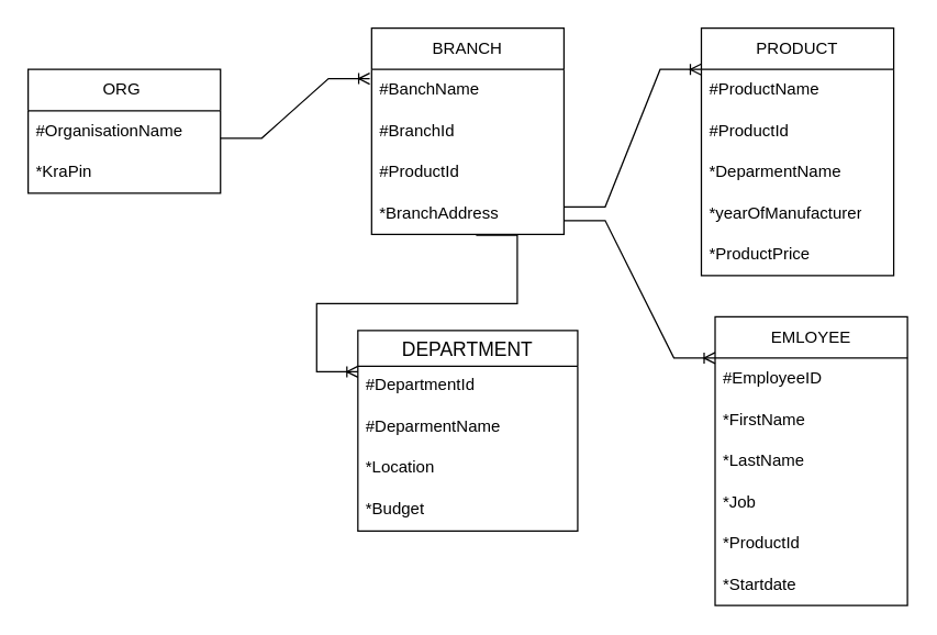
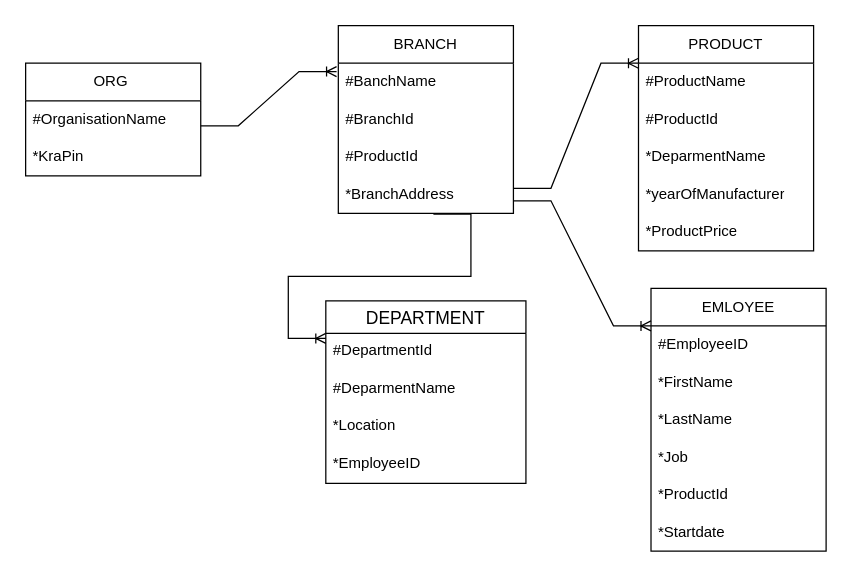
- <mxCell id="21" value="*Budget" style="text;strokeColor=none;fillColor=none;spacingLeft=4;spacingRight=4;overflow=hidden;rotatable=0;points=[[0,0.5],[1,0.5]];portConstraint=eastwest;fontSize=12;whiteSpace=wrap;html=1;" vertex="1" parent="17"><mxGeometry y="116" width="160" height="30" as="geometry" /></mxCell>
+ <mxCell id="21" value="*EmployeeID" style="text;strokeColor=none;fillColor=none;spacingLeft=4;spacingRight=4;overflow=hidden;rotatable=0;points=[[0,0.5],[1,0.5]];portConstraint=eastwest;fontSize=12;whiteSpace=wrap;html=1;" vertex="1" parent="17"><mxGeometry y="116" width="160" height="30" as="geometry" /></mxCell>
